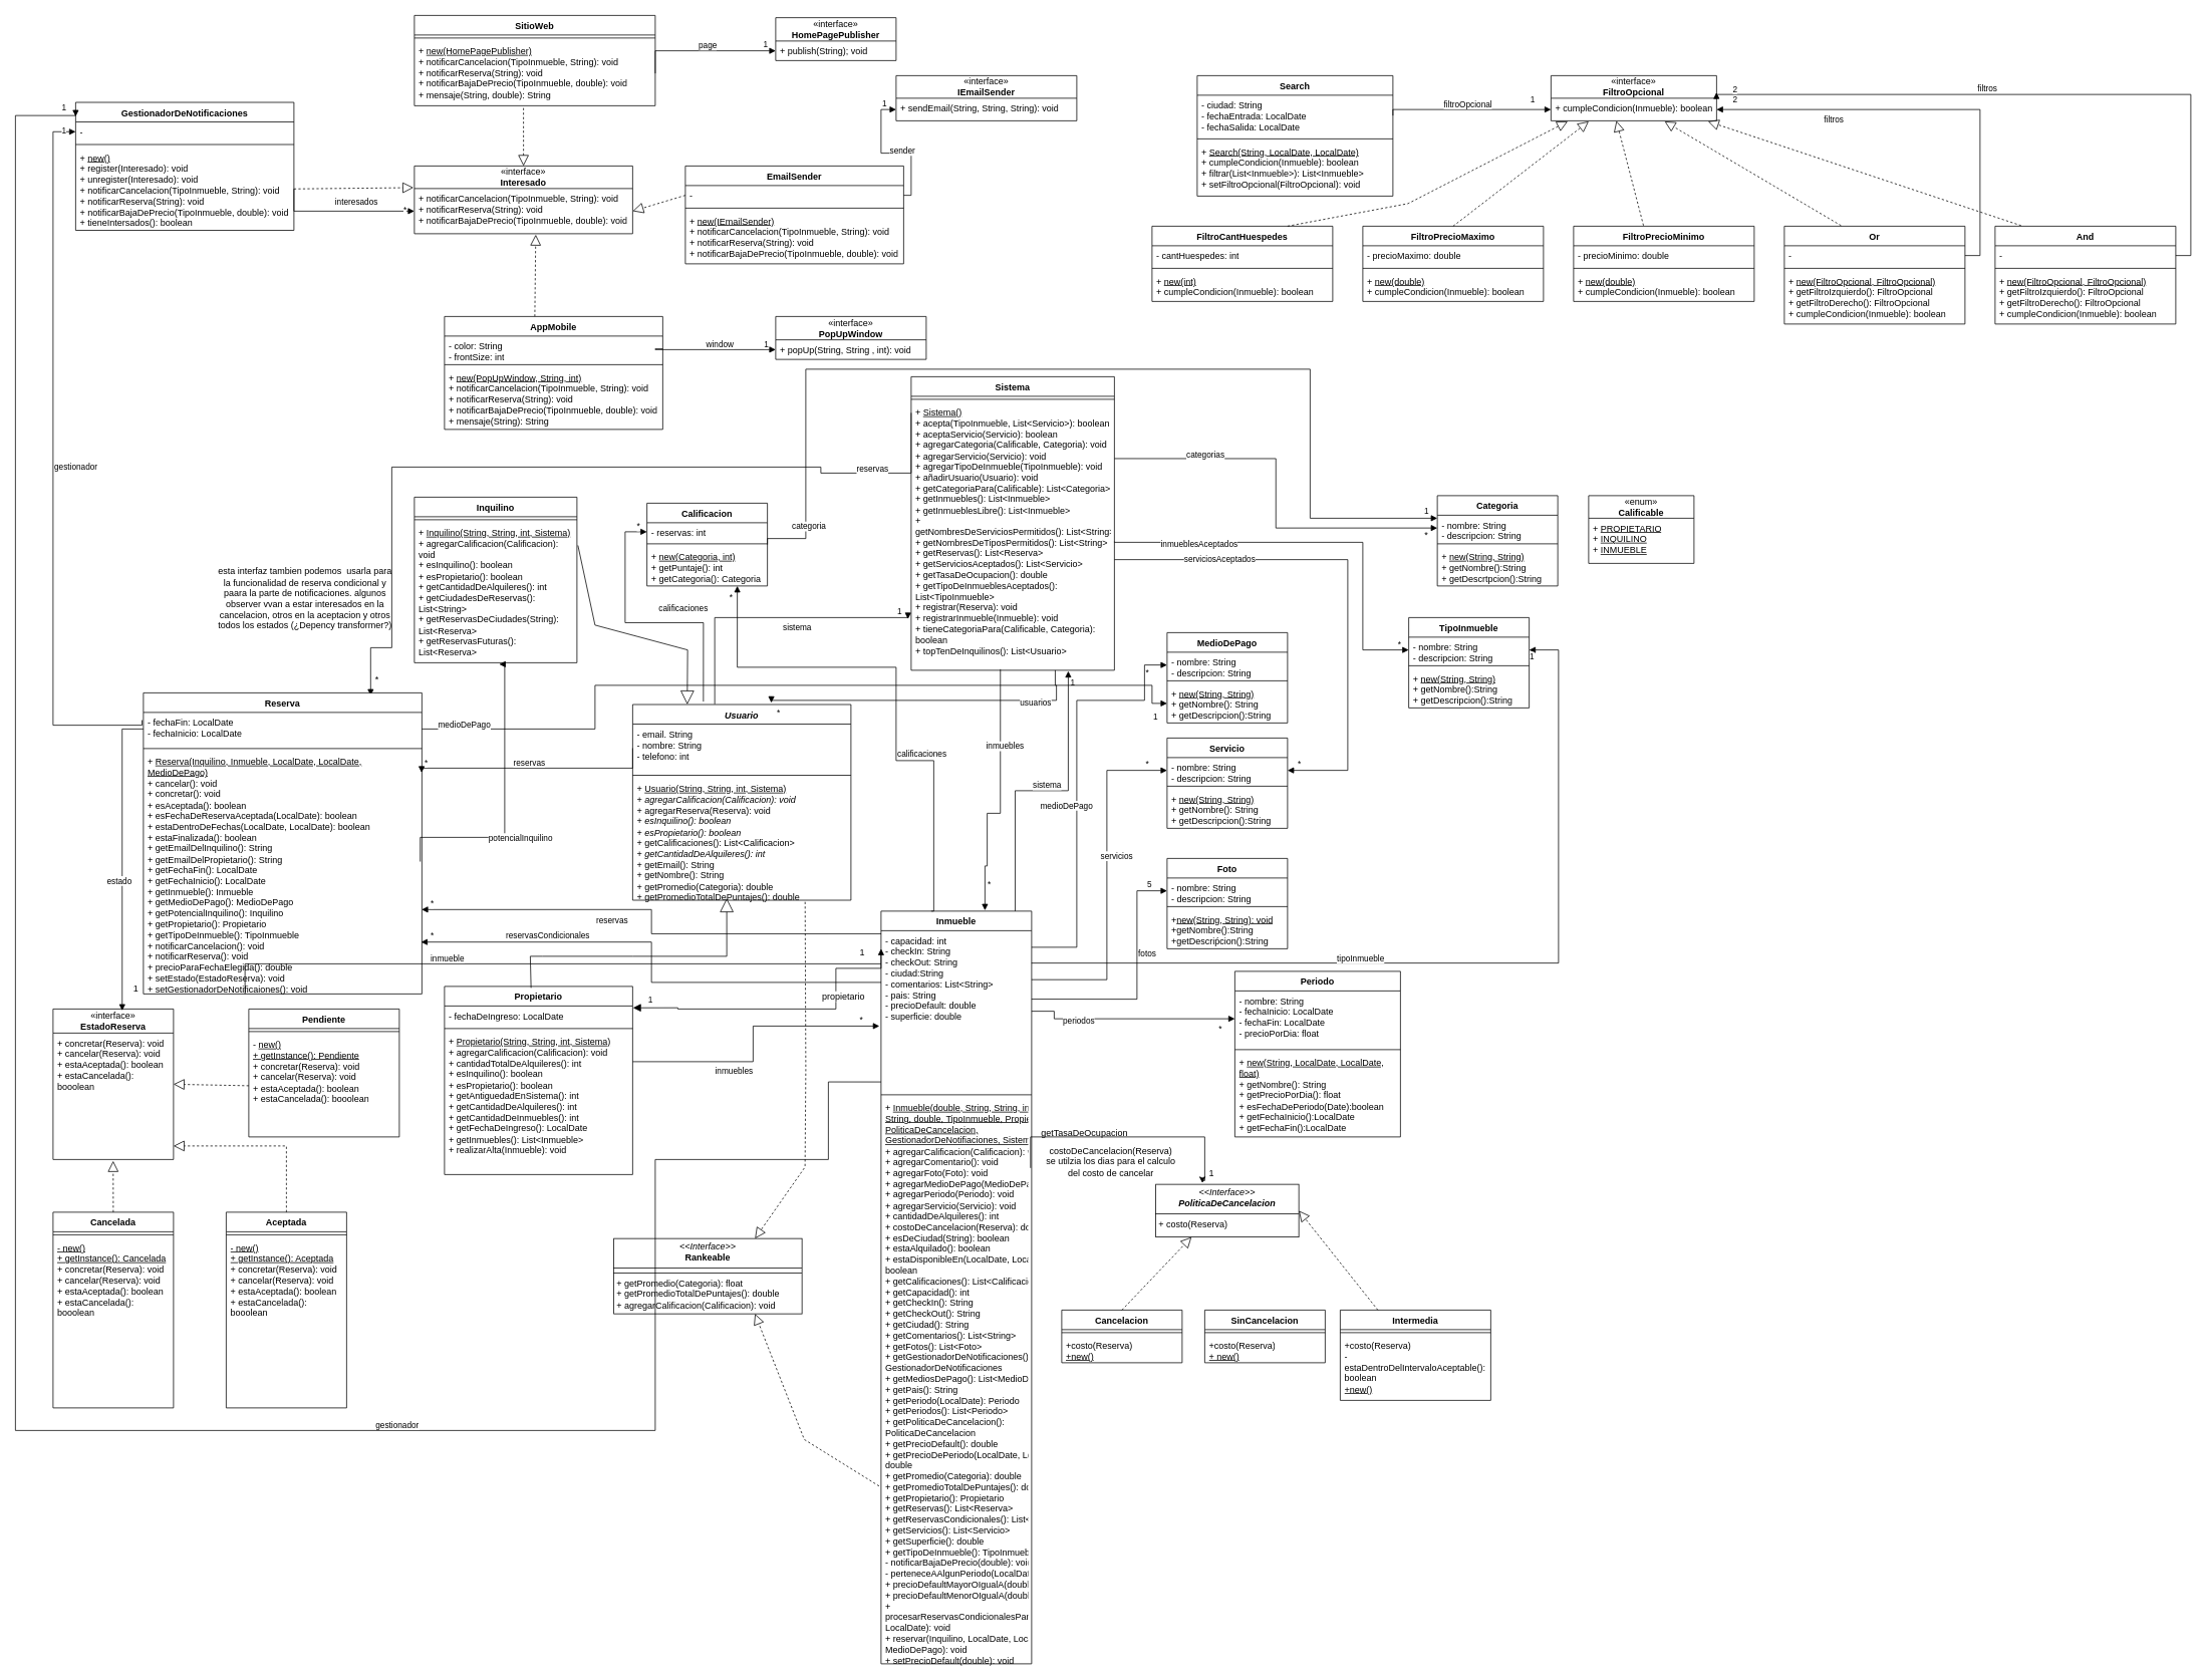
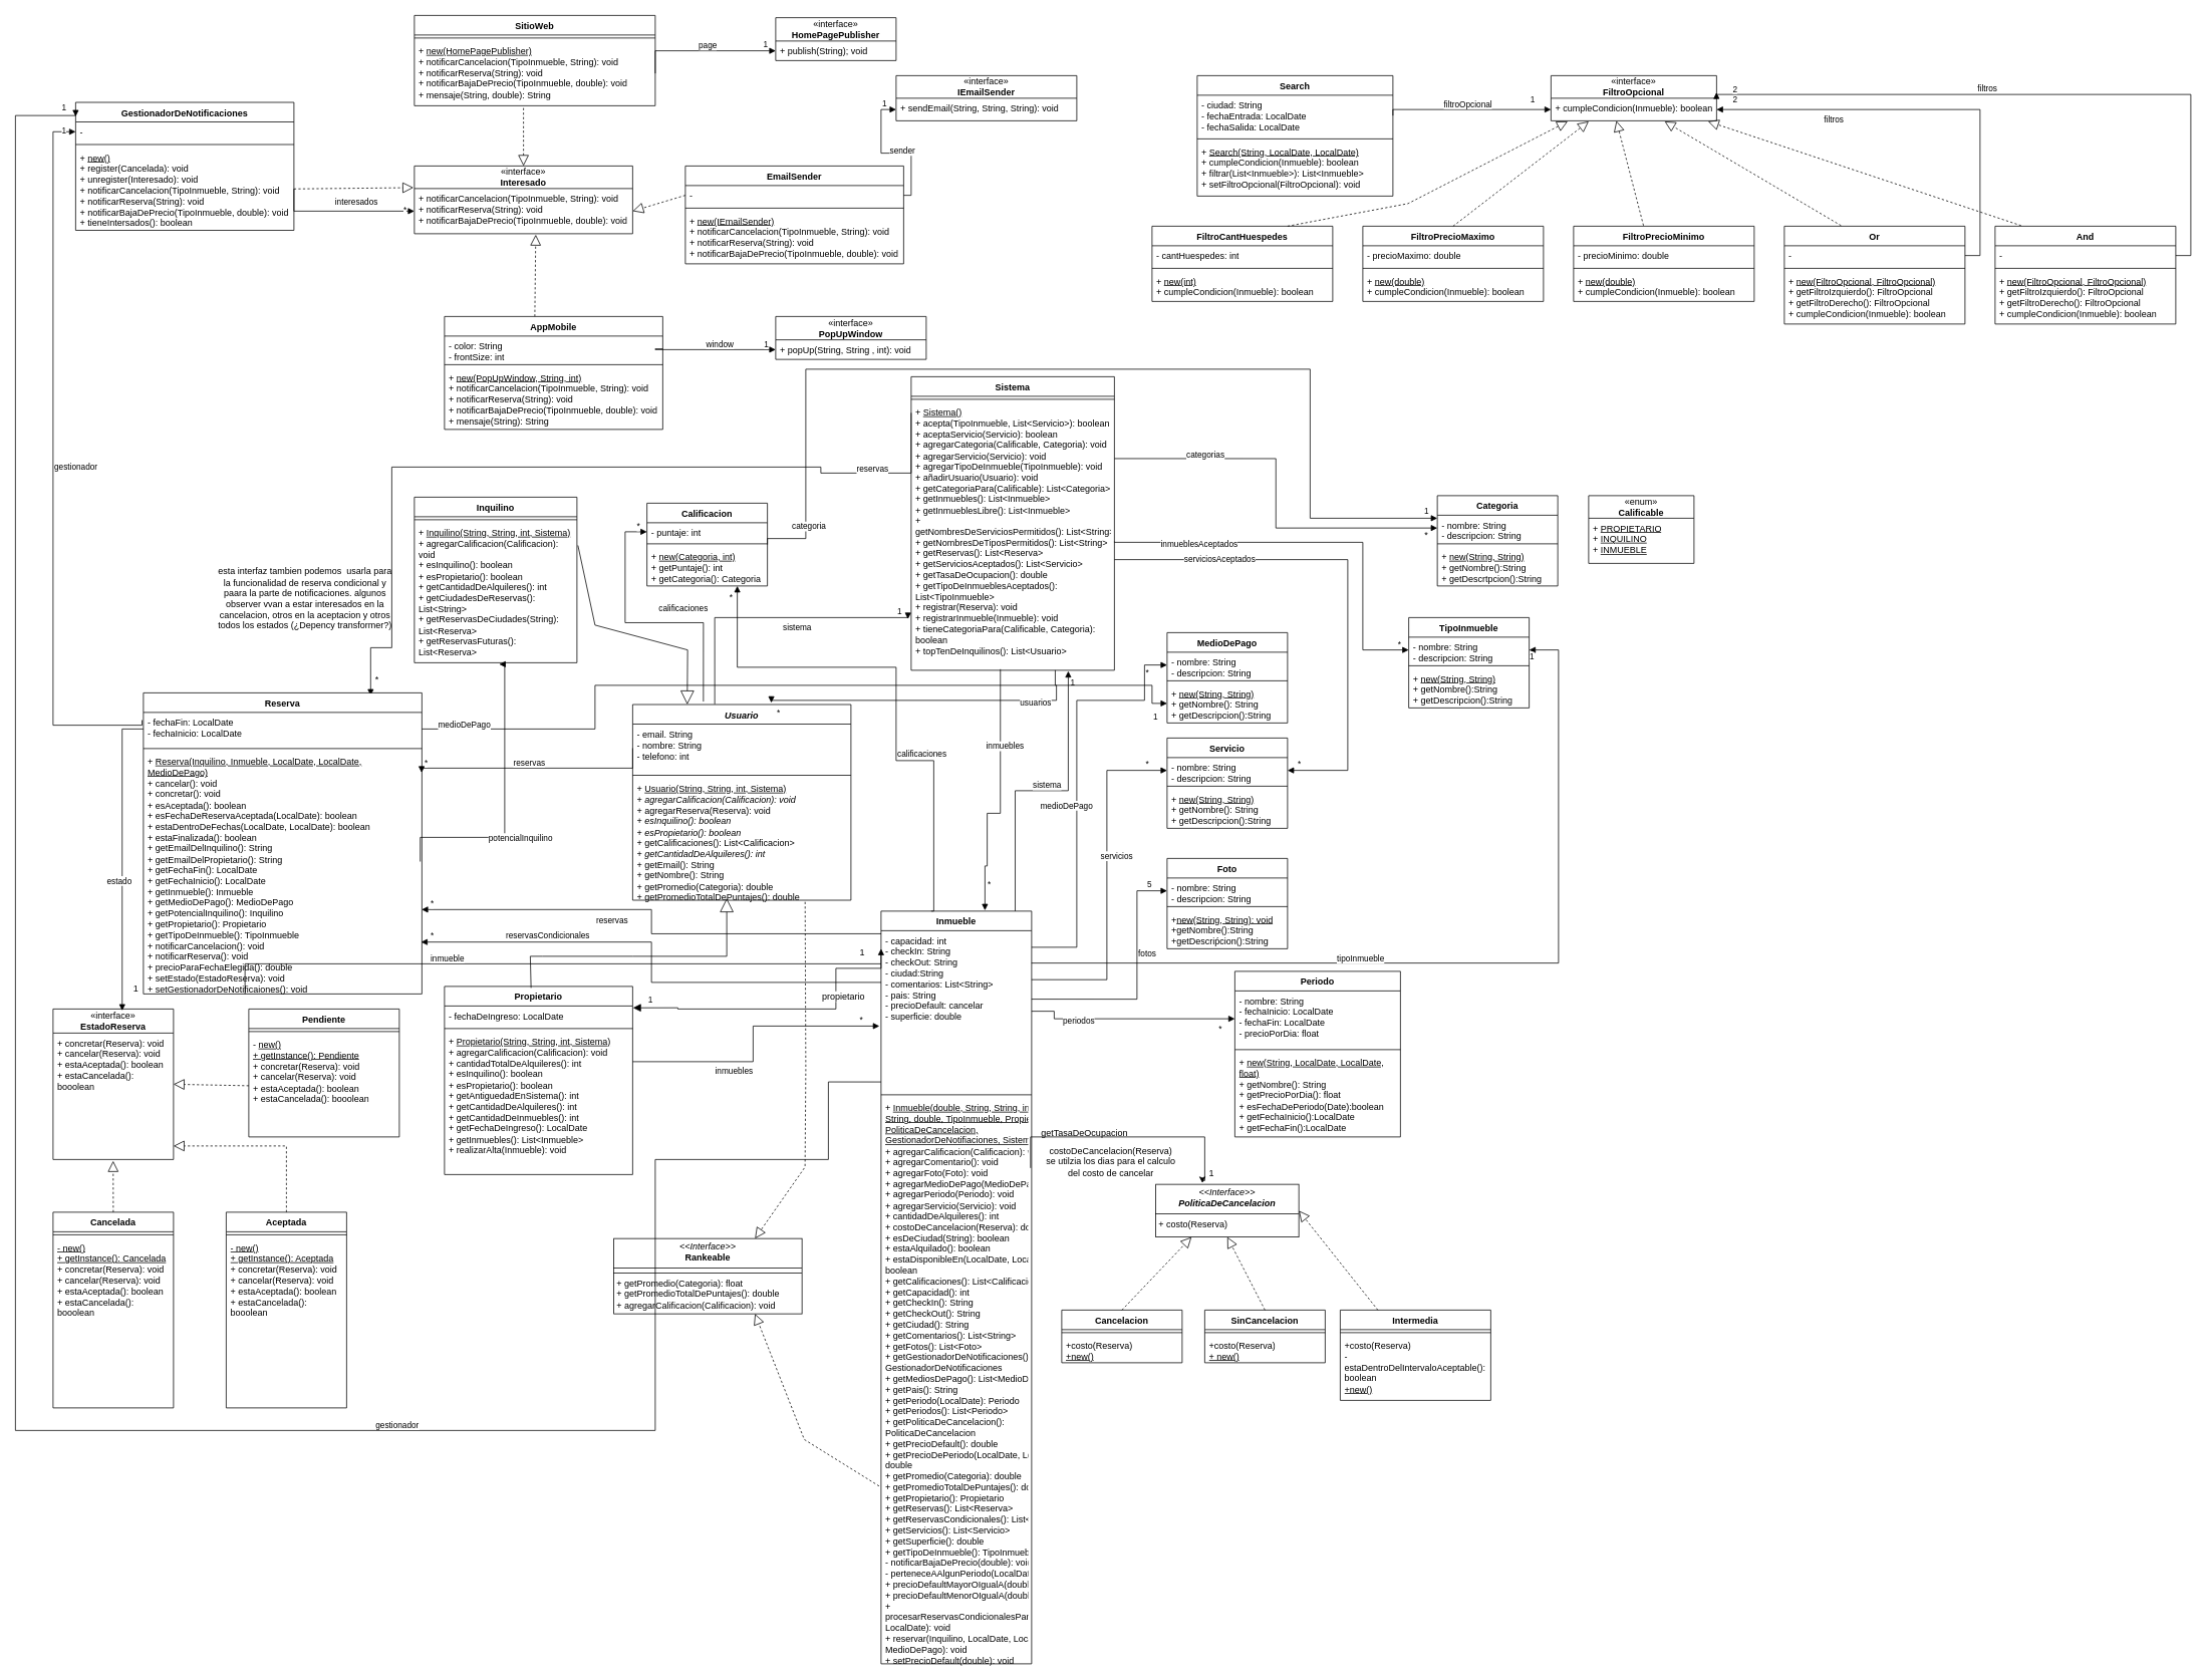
- <mxCell id="126" value="&lt;div&gt;+ &lt;u&gt;new()&lt;/u&gt;&lt;/div&gt;+ register(Interesado): void&lt;div&gt;+ unregister(Interesado): void&lt;/div&gt;&lt;div&gt;+ notificarCancelacion(TipoInmueble, String): void&lt;/div&gt;&lt;div&gt;+ notificarReserva(String): void&lt;/div&gt;&lt;div&gt;+ notificarBajaDePrecio(TipoInmueble, double): void&lt;/div&gt;&lt;div&gt;+ tieneIntersados(): boolean&lt;/div&gt;" style="text;strokeColor=none;fillColor=none;align=left;verticalAlign=top;spacingLeft=4;spacingRight=4;overflow=hidden;rotatable=0;points=[[0,0.5],[1,0.5]];portConstraint=eastwest;whiteSpace=wrap;html=1;" parent="123" vertex="1"><mxGeometry y="60" width="290" height="110" as="geometry" /></mxCell>
+ <mxCell id="126" value="&lt;div&gt;+ &lt;u&gt;new()&lt;/u&gt;&lt;/div&gt;+ register(Cancelada): void&lt;div&gt;+ unregister(Interesado): void&lt;/div&gt;&lt;div&gt;+ notificarCancelacion(TipoInmueble, String): void&lt;/div&gt;&lt;div&gt;+ notificarReserva(String): void&lt;/div&gt;&lt;div&gt;+ notificarBajaDePrecio(TipoInmueble, double): void&lt;/div&gt;&lt;div&gt;+ tieneIntersados(): boolean&lt;/div&gt;" style="text;strokeColor=none;fillColor=none;align=left;verticalAlign=top;spacingLeft=4;spacingRight=4;overflow=hidden;rotatable=0;points=[[0,0.5],[1,0.5]];portConstraint=eastwest;whiteSpace=wrap;html=1;" parent="123" vertex="1"><mxGeometry y="60" width="290" height="110" as="geometry" /></mxCell>
- <mxCell id="99" value="&lt;div&gt;- reservas: int&lt;br&gt;&lt;/div&gt;" style="text;strokeColor=none;fillColor=none;align=left;verticalAlign=top;spacingLeft=4;spacingRight=4;overflow=hidden;rotatable=0;points=[[0,0.5],[1,0.5]];portConstraint=eastwest;whiteSpace=wrap;html=1;" parent="98" vertex="1"><mxGeometry y="26" width="160" height="24" as="geometry" /></mxCell>
+ <mxCell id="99" value="&lt;div&gt;- puntaje: int&lt;br&gt;&lt;/div&gt;" style="text;strokeColor=none;fillColor=none;align=left;verticalAlign=top;spacingLeft=4;spacingRight=4;overflow=hidden;rotatable=0;points=[[0,0.5],[1,0.5]];portConstraint=eastwest;whiteSpace=wrap;html=1;" parent="98" vertex="1"><mxGeometry y="26" width="160" height="24" as="geometry" /></mxCell>
- <mxCell id="19" value="- capacidad: int&lt;div&gt;- checkIn: String&lt;/div&gt;&lt;div&gt;- checkOut: String&lt;/div&gt;&lt;div&gt;- ciudad:String&lt;/div&gt;&lt;div&gt;- comentarios: List&amp;lt;String&amp;gt;&lt;/div&gt;&lt;div&gt;- pais: String&lt;/div&gt;&lt;div&gt;- precioDefault: double&lt;/div&gt;&lt;div&gt;- superficie: double&lt;/div&gt;" style="text;strokeColor=none;fillColor=none;align=left;verticalAlign=top;spacingLeft=4;spacingRight=4;overflow=hidden;rotatable=0;points=[[0,0.5],[1,0.5]];portConstraint=eastwest;whiteSpace=wrap;html=1;" parent="18" vertex="1"><mxGeometry y="26" width="200" height="214" as="geometry" /></mxCell>
+ <mxCell id="19" value="- capacidad: int&lt;div&gt;- checkIn: String&lt;/div&gt;&lt;div&gt;- checkOut: String&lt;/div&gt;&lt;div&gt;- ciudad:String&lt;/div&gt;&lt;div&gt;- comentarios: List&amp;lt;String&amp;gt;&lt;/div&gt;&lt;div&gt;- pais: String&lt;/div&gt;&lt;div&gt;- precioDefault: cancelar&lt;/div&gt;&lt;div&gt;- superficie: double&lt;/div&gt;" style="text;strokeColor=none;fillColor=none;align=left;verticalAlign=top;spacingLeft=4;spacingRight=4;overflow=hidden;rotatable=0;points=[[0,0.5],[1,0.5]];portConstraint=eastwest;whiteSpace=wrap;html=1;" parent="18" vertex="1"><mxGeometry y="26" width="200" height="214" as="geometry" /></mxCell>
+ <mxCell id="164" value="" style="endArrow=block;dashed=1;endFill=0;endSize=12;html=1;rounded=0;entryX=0.5;entryY=1;entryDx=0;entryDy=0;exitX=0.5;exitY=0;exitDx=0;exitDy=0;" parent="1" source="64" target="162" edge="1"><mxGeometry width="160" relative="1" as="geometry"><mxPoint x="1530" y="1960" as="sourcePoint" /><mxPoint x="1690" y="1960" as="targetPoint" /></mxGeometry></mxCell>
